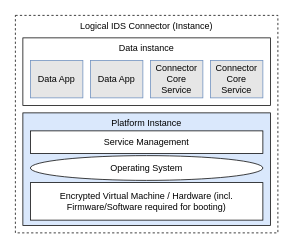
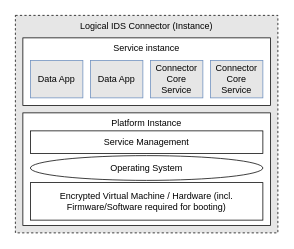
- <mxCell id="2" value="Logical IDS Connector (Instance)" style="rounded=0;whiteSpace=wrap;html=1;verticalAlign=top;dashed=1;" vertex="1" parent="1"><mxGeometry x="20" y="20" width="350" height="290" as="geometry" /></mxCell>
+ <mxCell id="2" value="Logical IDS Connector (Instance)" style="rounded=0;whiteSpace=wrap;html=1;verticalAlign=top;dashed=1;fillColor=#e6e6e6;" vertex="1" parent="1"><mxGeometry x="20" y="20" width="350" height="290" as="geometry" /></mxCell>
- <mxCell id="3" value="Data instance" style="rounded=0;whiteSpace=wrap;html=1;verticalAlign=top;" parent="1" vertex="1"><mxGeometry x="30" y="50" width="330" height="90" as="geometry" /></mxCell>
+ <mxCell id="3" value="Service instance" style="rounded=0;whiteSpace=wrap;html=1;verticalAlign=top;" parent="1" vertex="1"><mxGeometry x="30" y="50" width="330" height="90" as="geometry" /></mxCell>
- <mxCell id="6" value="Platform Instance" style="rounded=0;whiteSpace=wrap;html=1;verticalAlign=top;fillColor=#dae8fc;" parent="1" vertex="1"><mxGeometry x="30" y="150" width="330" height="150" as="geometry" /></mxCell>
+ <mxCell id="6" value="Platform Instance" style="rounded=0;whiteSpace=wrap;html=1;verticalAlign=top;" parent="1" vertex="1"><mxGeometry x="30" y="150" width="330" height="150" as="geometry" /></mxCell>
